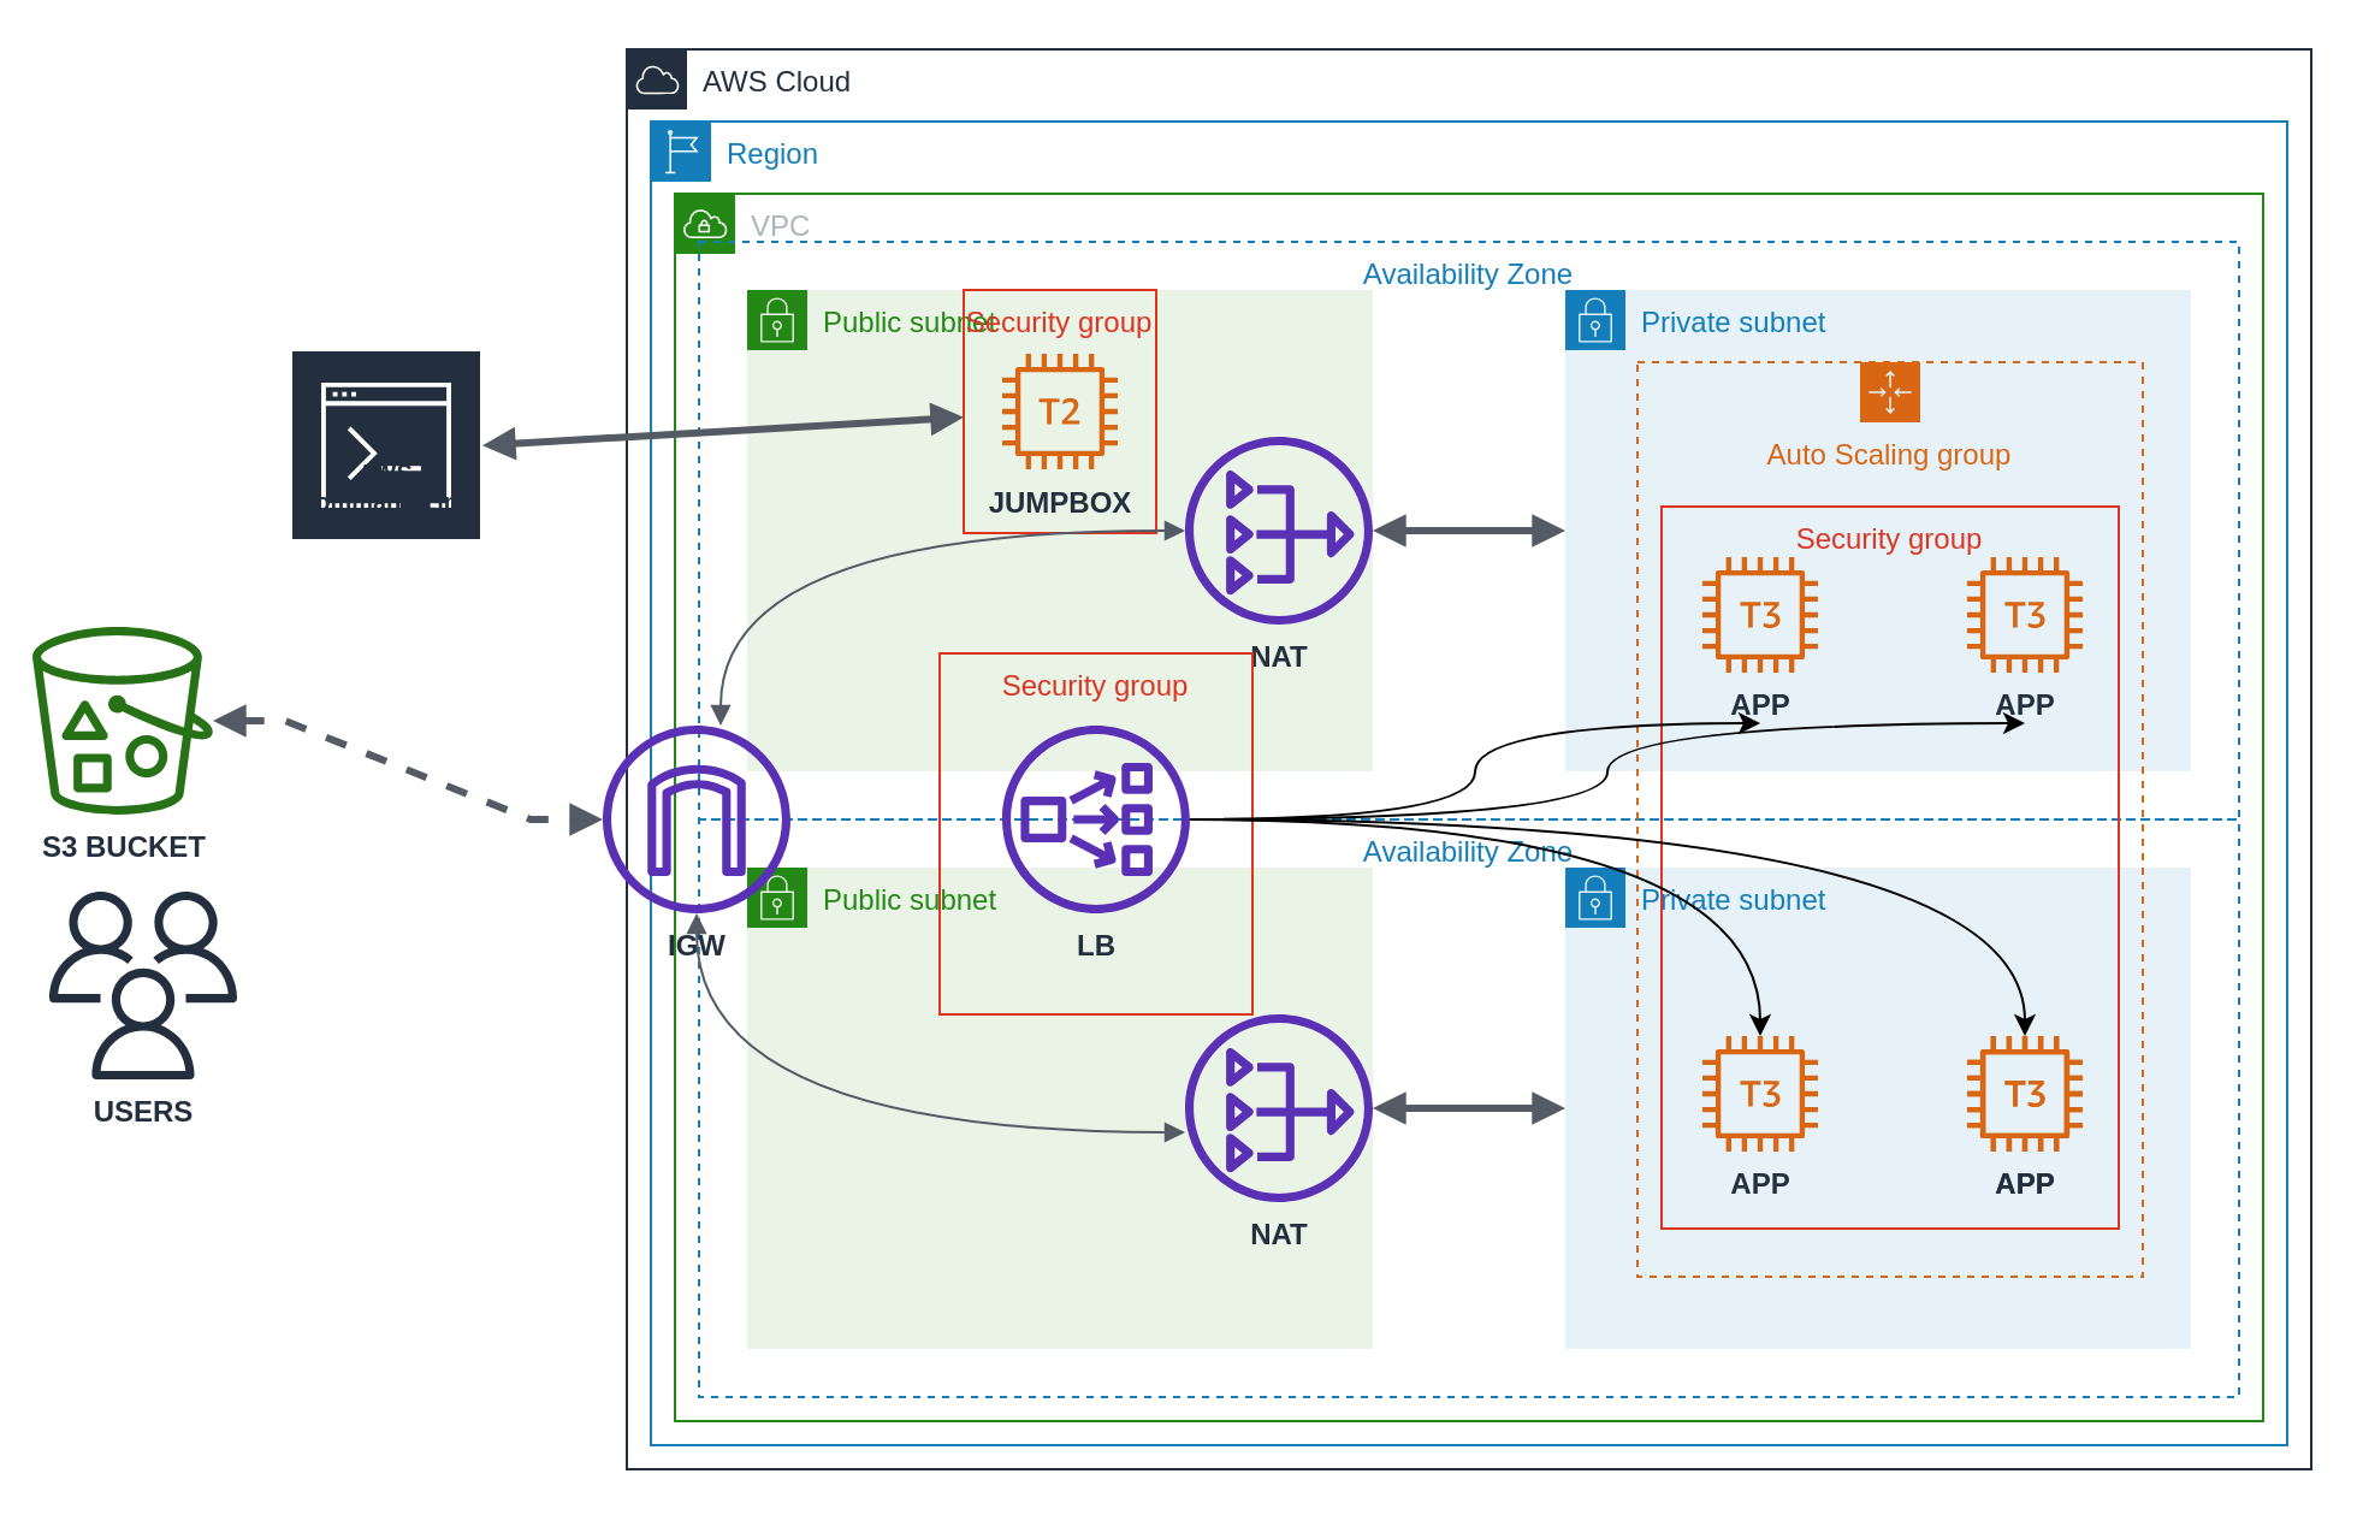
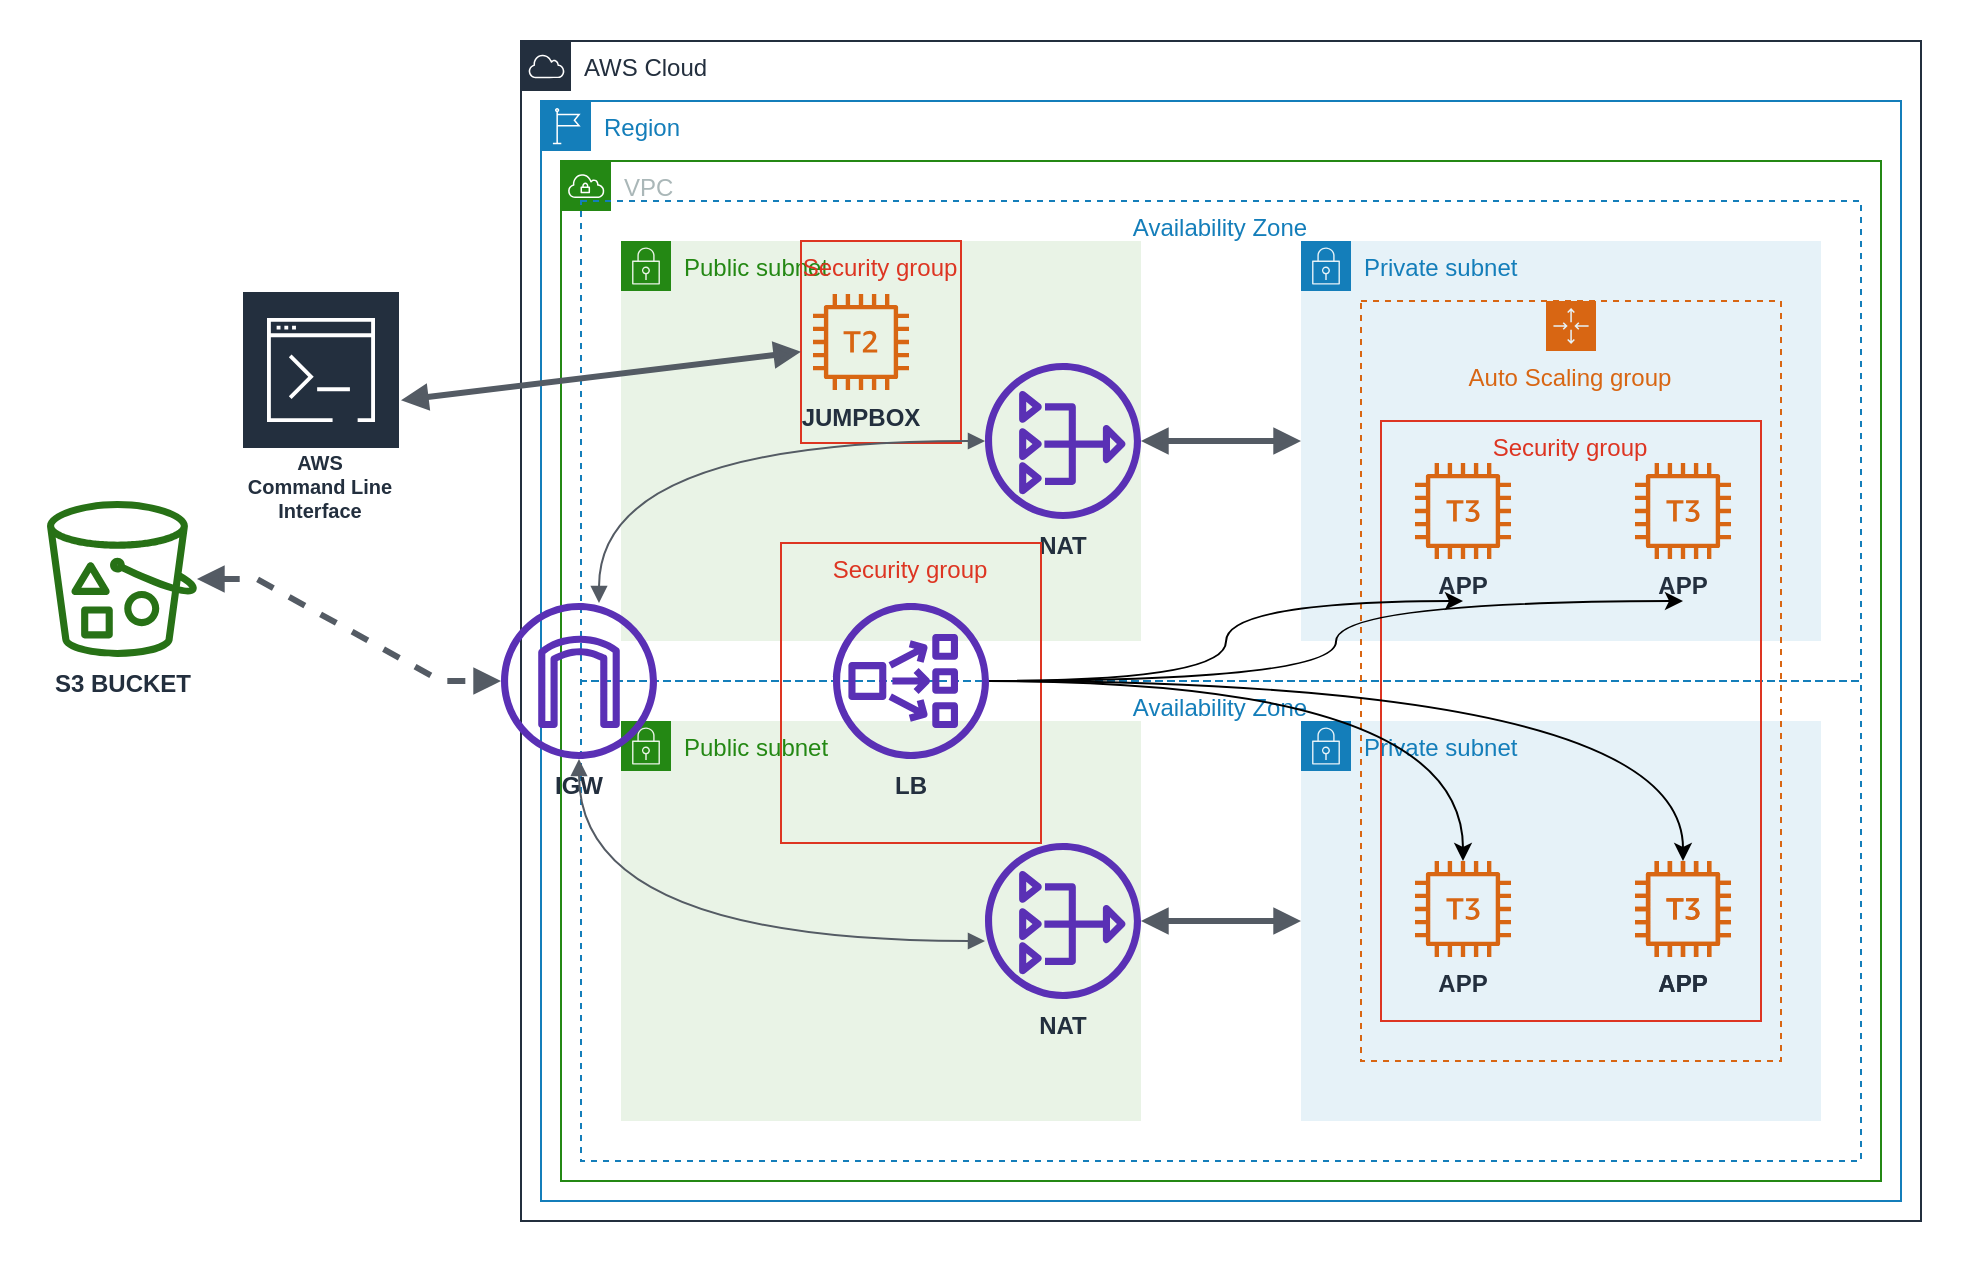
- <mxCell id="28" value="JUMPBOX" style="outlineConnect=0;fontColor=#232F3E;gradientColor=none;fillColor=#D86613;strokeColor=none;dashed=0;verticalLabelPosition=bottom;verticalAlign=top;align=center;html=1;fontSize=12;fontStyle=1;aspect=fixed;pointerEvents=1;shape=mxgraph.aws4.t2_instance;" parent="27" vertex="1"><mxGeometry x="16" y="26.5" width="48" height="48" as="geometry" /></mxCell>
+ <mxCell id="28" value="JUMPBOX" style="outlineConnect=0;fontColor=#232F3E;gradientColor=none;fillColor=#D86613;strokeColor=none;dashed=0;verticalLabelPosition=bottom;verticalAlign=top;align=center;html=1;fontSize=12;fontStyle=1;aspect=fixed;pointerEvents=1;shape=mxgraph.aws4.t2_instance;" parent="27" vertex="1"><mxGeometry x="6" y="26.5" width="48" height="48" as="geometry" /></mxCell>
- <mxCell id="35" value="AWS&#10;Command Line Interface" style="outlineConnect=0;fontColor=#232F3E;gradientColor=none;strokeColor=#ffffff;fillColor=#232F3E;dashed=0;verticalLabelPosition=middle;verticalAlign=bottom;align=center;html=1;whiteSpace=wrap;fontSize=10;fontStyle=1;spacing=3;shape=mxgraph.aws4.productIcon;prIcon=mxgraph.aws4.command_line_interface;" parent="1" vertex="1"><mxGeometry x="120" y="144.5" width="80" height="85" as="geometry" /></mxCell>
+ <mxCell id="35" value="AWS&#10;Command Line Interface" style="outlineConnect=0;fontColor=#232F3E;gradientColor=none;strokeColor=#ffffff;fillColor=#232F3E;dashed=0;verticalLabelPosition=middle;verticalAlign=bottom;align=center;html=1;whiteSpace=wrap;fontSize=10;fontStyle=1;spacing=3;shape=mxgraph.aws4.productIcon;prIcon=mxgraph.aws4.command_line_interface;" parent="1" vertex="1"><mxGeometry x="120" y="144.5" width="80" height="120" as="geometry" /></mxCell>
- <mxCell id="2" value="S3 BUCKET" style="outlineConnect=0;fontColor=#232F3E;gradientColor=none;fillColor=#277116;strokeColor=none;dashed=0;verticalLabelPosition=bottom;verticalAlign=top;align=center;html=1;fontSize=12;fontStyle=1;aspect=fixed;pointerEvents=1;shape=mxgraph.aws4.bucket_with_objects;" parent="1" vertex="1"><mxGeometry x="13" y="260" width="75" height="78" as="geometry" /></mxCell>
+ <mxCell id="2" value="S3 BUCKET" style="outlineConnect=0;fontColor=#232F3E;gradientColor=none;fillColor=#277116;strokeColor=none;dashed=0;verticalLabelPosition=bottom;verticalAlign=top;align=center;html=1;fontSize=12;fontStyle=1;aspect=fixed;pointerEvents=1;shape=mxgraph.aws4.bucket_with_objects;" parent="1" vertex="1"><mxGeometry x="23" y="250" width="75" height="78" as="geometry" /></mxCell>
- <mxCell id="37" value="USERS" style="outlineConnect=0;fontColor=#232F3E;gradientColor=none;fillColor=#232F3E;strokeColor=none;dashed=0;verticalLabelPosition=bottom;verticalAlign=top;align=center;html=1;fontSize=12;fontStyle=1;aspect=fixed;pointerEvents=1;shape=mxgraph.aws4.users;" parent="1" vertex="1"><mxGeometry y="370" width="78" height="78" as="geometry" x="20" /></mxCell>
